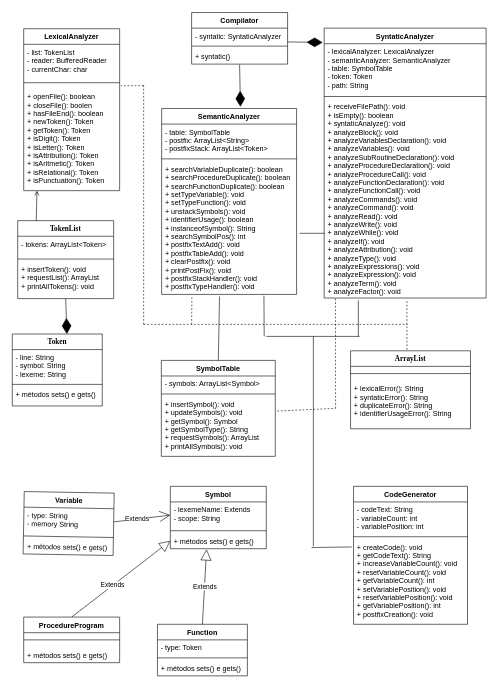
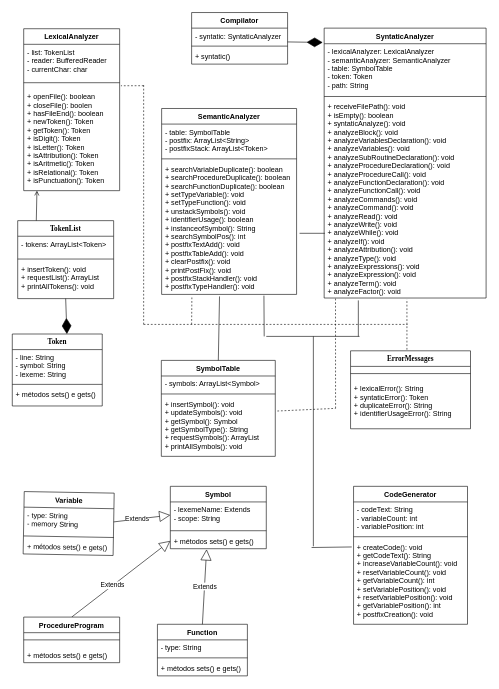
- <mxCell id="54" value="" style="endArrow=diamondThin;endFill=1;endSize=24;html=1;exitX=0.5;exitY=1.038;exitDx=0;exitDy=0;exitPerimeter=0;entryX=0.584;entryY=-0.009;entryDx=0;entryDy=0;entryPerimeter=0;" parent="1" source="5" target="50" edge="1"><mxGeometry width="160" relative="1" as="geometry"><mxPoint x="299" y="480" as="sourcePoint" /><mxPoint x="459" y="480" as="targetPoint" /></mxGeometry></mxCell>
- <mxCell id="19" value="ArrayList" style="swimlane;fontStyle=1;align=center;verticalAlign=top;childLayout=stackLayout;horizontal=1;startSize=26;horizontalStack=0;resizeParent=1;resizeParentMax=0;resizeLast=0;collapsible=1;marginBottom=0;fontFamily=Verdana;" parent="1" vertex="1"><mxGeometry x="584" y="584" width="200" height="130" as="geometry" /></mxCell>
+ <mxCell id="19" value="ErrorMessages" style="swimlane;fontStyle=1;align=center;verticalAlign=top;childLayout=stackLayout;horizontal=1;startSize=26;horizontalStack=0;resizeParent=1;resizeParentMax=0;resizeLast=0;collapsible=1;marginBottom=0;fontFamily=Verdana;" parent="1" vertex="1"><mxGeometry x="584" y="584" width="200" height="130" as="geometry" /></mxCell>
- <mxCell id="21" value="+ lexicalError(): String&#10;+ syntaticError(): String&#10;+ duplicateError(): String&#10;+ identifierUsageError(): String" style="text;strokeColor=none;fillColor=none;align=left;verticalAlign=top;spacingLeft=4;spacingRight=4;overflow=hidden;rotatable=0;points=[[0,0.5],[1,0.5]];portConstraint=eastwest;" parent="19" vertex="1"><mxGeometry y="50" width="200" height="80" as="geometry" /></mxCell>
+ <mxCell id="21" value="+ lexicalError(): String&#10;+ syntaticError(): Token&#10;+ duplicateError(): String&#10;+ identifierUsageError(): String" style="text;strokeColor=none;fillColor=none;align=left;verticalAlign=top;spacingLeft=4;spacingRight=4;overflow=hidden;rotatable=0;points=[[0,0.5],[1,0.5]];portConstraint=eastwest;" parent="19" vertex="1"><mxGeometry y="50" width="200" height="80" as="geometry" /></mxCell>
- <mxCell id="39" value="Extends" style="endArrow=open;endSize=16;endFill=0;html=1;exitX=1;exitY=0.5;exitDx=0;exitDy=0;entryX=0;entryY=0.5;entryDx=0;entryDy=0;" parent="1" source="36" target="32" edge="1"><mxGeometry x="-0.212" y="1" width="160" relative="1" as="geometry"><mxPoint x="509" y="996" as="sourcePoint" /><mxPoint x="669" y="996" as="targetPoint" /><mxPoint x="1" as="offset" /></mxGeometry></mxCell>
+ <mxCell id="39" value="Extends" style="endArrow=block;endSize=16;endFill=0;html=1;exitX=1;exitY=0.5;exitDx=0;exitDy=0;entryX=0;entryY=0.5;entryDx=0;entryDy=0;" parent="1" source="36" target="32" edge="1"><mxGeometry x="-0.212" y="1" width="160" relative="1" as="geometry"><mxPoint x="509" y="996" as="sourcePoint" /><mxPoint x="669" y="996" as="targetPoint" /><mxPoint x="1" as="offset" /></mxGeometry></mxCell>
- <mxCell id="42" value="- type: Token" style="text;strokeColor=none;fillColor=none;align=left;verticalAlign=top;spacingLeft=4;spacingRight=4;overflow=hidden;rotatable=0;points=[[0,0.5],[1,0.5]];portConstraint=eastwest;" parent="41" vertex="1"><mxGeometry y="26" width="150" height="26" as="geometry" /></mxCell>
+ <mxCell id="42" value="- type: String" style="text;strokeColor=none;fillColor=none;align=left;verticalAlign=top;spacingLeft=4;spacingRight=4;overflow=hidden;rotatable=0;points=[[0,0.5],[1,0.5]];portConstraint=eastwest;" parent="41" vertex="1"><mxGeometry y="26" width="150" height="26" as="geometry" /></mxCell>
